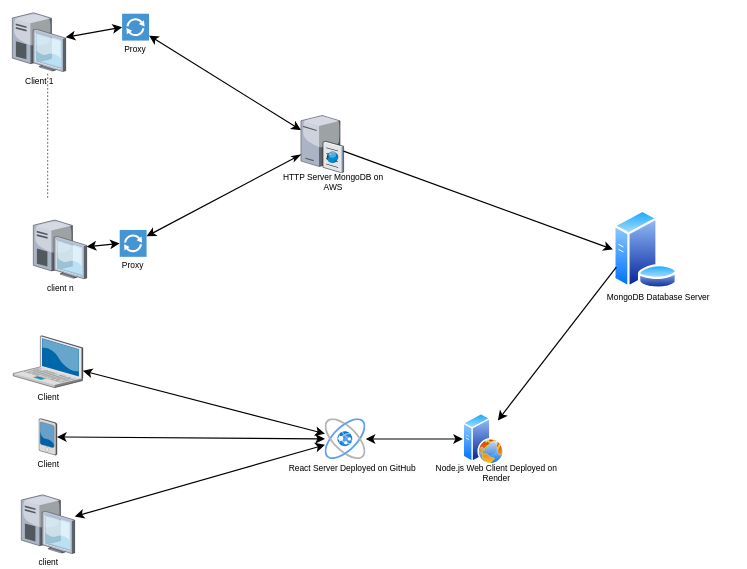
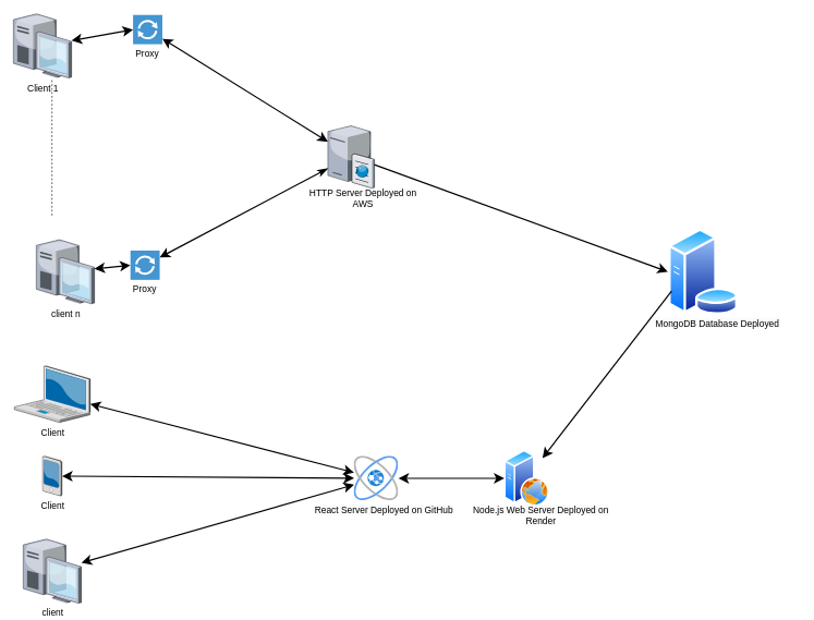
- <mxCell id="17" value="&lt;span style=&quot;color: rgb(0, 0, 0); font-family: Helvetica; font-style: normal; font-variant-ligatures: normal; font-variant-caps: normal; font-weight: 400; letter-spacing: normal; orphans: 2; text-indent: 0px; text-transform: none; widows: 2; word-spacing: 0px; -webkit-text-stroke-width: 0px; background-color: rgb(251, 251, 251); text-decoration-thickness: initial; text-decoration-style: initial; text-decoration-color: initial; float: none; display: inline !important;&quot;&gt;&lt;font style=&quot;font-size: 14px;&quot;&gt;HTTP Server MongoDB on AWS&lt;/font&gt;&lt;/span&gt;" style="text;whiteSpace=wrap;html=1;align=center;" parent="1" vertex="1"><mxGeometry x="464.5" y="278.5" width="180" height="40" as="geometry" /></mxCell>
+ <mxCell id="17" value="&lt;span style=&quot;color: rgb(0, 0, 0); font-family: Helvetica; font-style: normal; font-variant-ligatures: normal; font-variant-caps: normal; font-weight: 400; letter-spacing: normal; orphans: 2; text-indent: 0px; text-transform: none; widows: 2; word-spacing: 0px; -webkit-text-stroke-width: 0px; background-color: rgb(251, 251, 251); text-decoration-thickness: initial; text-decoration-style: initial; text-decoration-color: initial; float: none; display: inline !important;&quot;&gt;&lt;font style=&quot;font-size: 14px;&quot;&gt;HTTP Server Deployed on AWS&lt;/font&gt;&lt;/span&gt;" style="text;whiteSpace=wrap;html=1;align=center;" parent="1" vertex="1"><mxGeometry x="464.5" y="278.5" width="180" height="40" as="geometry" /></mxCell>
- <mxCell id="26" value="&lt;span style=&quot;color: rgb(0, 0, 0); font-family: Helvetica; font-size: 14px; font-style: normal; font-variant-ligatures: normal; font-variant-caps: normal; font-weight: 400; letter-spacing: normal; orphans: 2; text-indent: 0px; text-transform: none; widows: 2; word-spacing: 0px; -webkit-text-stroke-width: 0px; background-color: rgb(251, 251, 251); text-decoration-thickness: initial; text-decoration-style: initial; text-decoration-color: initial; float: none; display: inline !important;&quot;&gt;MongoDB Database Server&lt;/span&gt;" style="text;whiteSpace=wrap;html=1;align=center;" parent="1" vertex="1"><mxGeometry x="971" y="479" width="252" height="40" as="geometry" /></mxCell>
+ <mxCell id="26" value="&lt;span style=&quot;color: rgb(0, 0, 0); font-family: Helvetica; font-size: 14px; font-style: normal; font-variant-ligatures: normal; font-variant-caps: normal; font-weight: 400; letter-spacing: normal; orphans: 2; text-indent: 0px; text-transform: none; widows: 2; word-spacing: 0px; -webkit-text-stroke-width: 0px; background-color: rgb(251, 251, 251); text-decoration-thickness: initial; text-decoration-style: initial; text-decoration-color: initial; float: none; display: inline !important;&quot;&gt;MongoDB Database Deployed&lt;/span&gt;" style="text;whiteSpace=wrap;html=1;align=center;" parent="1" vertex="1"><mxGeometry x="971" y="479" width="252" height="40" as="geometry" /></mxCell>
- <mxCell id="23" value="&lt;span style=&quot;color: rgb(0, 0, 0); font-family: Helvetica; font-size: 14px; font-style: normal; font-variant-ligatures: normal; font-variant-caps: normal; font-weight: 400; letter-spacing: normal; orphans: 2; text-indent: 0px; text-transform: none; widows: 2; word-spacing: 0px; -webkit-text-stroke-width: 0px; background-color: rgb(251, 251, 251); text-decoration-thickness: initial; text-decoration-style: initial; text-decoration-color: initial; float: none; display: inline !important;&quot;&gt;Node.js Web Client Deployed on Render&lt;/span&gt;" style="text;whiteSpace=wrap;html=1;align=center;" parent="1" vertex="1"><mxGeometry x="701" y="765" width="252" height="40" as="geometry" /></mxCell>
+ <mxCell id="23" value="&lt;span style=&quot;color: rgb(0, 0, 0); font-family: Helvetica; font-size: 14px; font-style: normal; font-variant-ligatures: normal; font-variant-caps: normal; font-weight: 400; letter-spacing: normal; orphans: 2; text-indent: 0px; text-transform: none; widows: 2; word-spacing: 0px; -webkit-text-stroke-width: 0px; background-color: rgb(251, 251, 251); text-decoration-thickness: initial; text-decoration-style: initial; text-decoration-color: initial; float: none; display: inline !important;&quot;&gt;Node.js Web Server Deployed on Render&lt;/span&gt;" style="text;whiteSpace=wrap;html=1;align=center;" parent="1" vertex="1"><mxGeometry x="701" y="765" width="252" height="40" as="geometry" /></mxCell>
